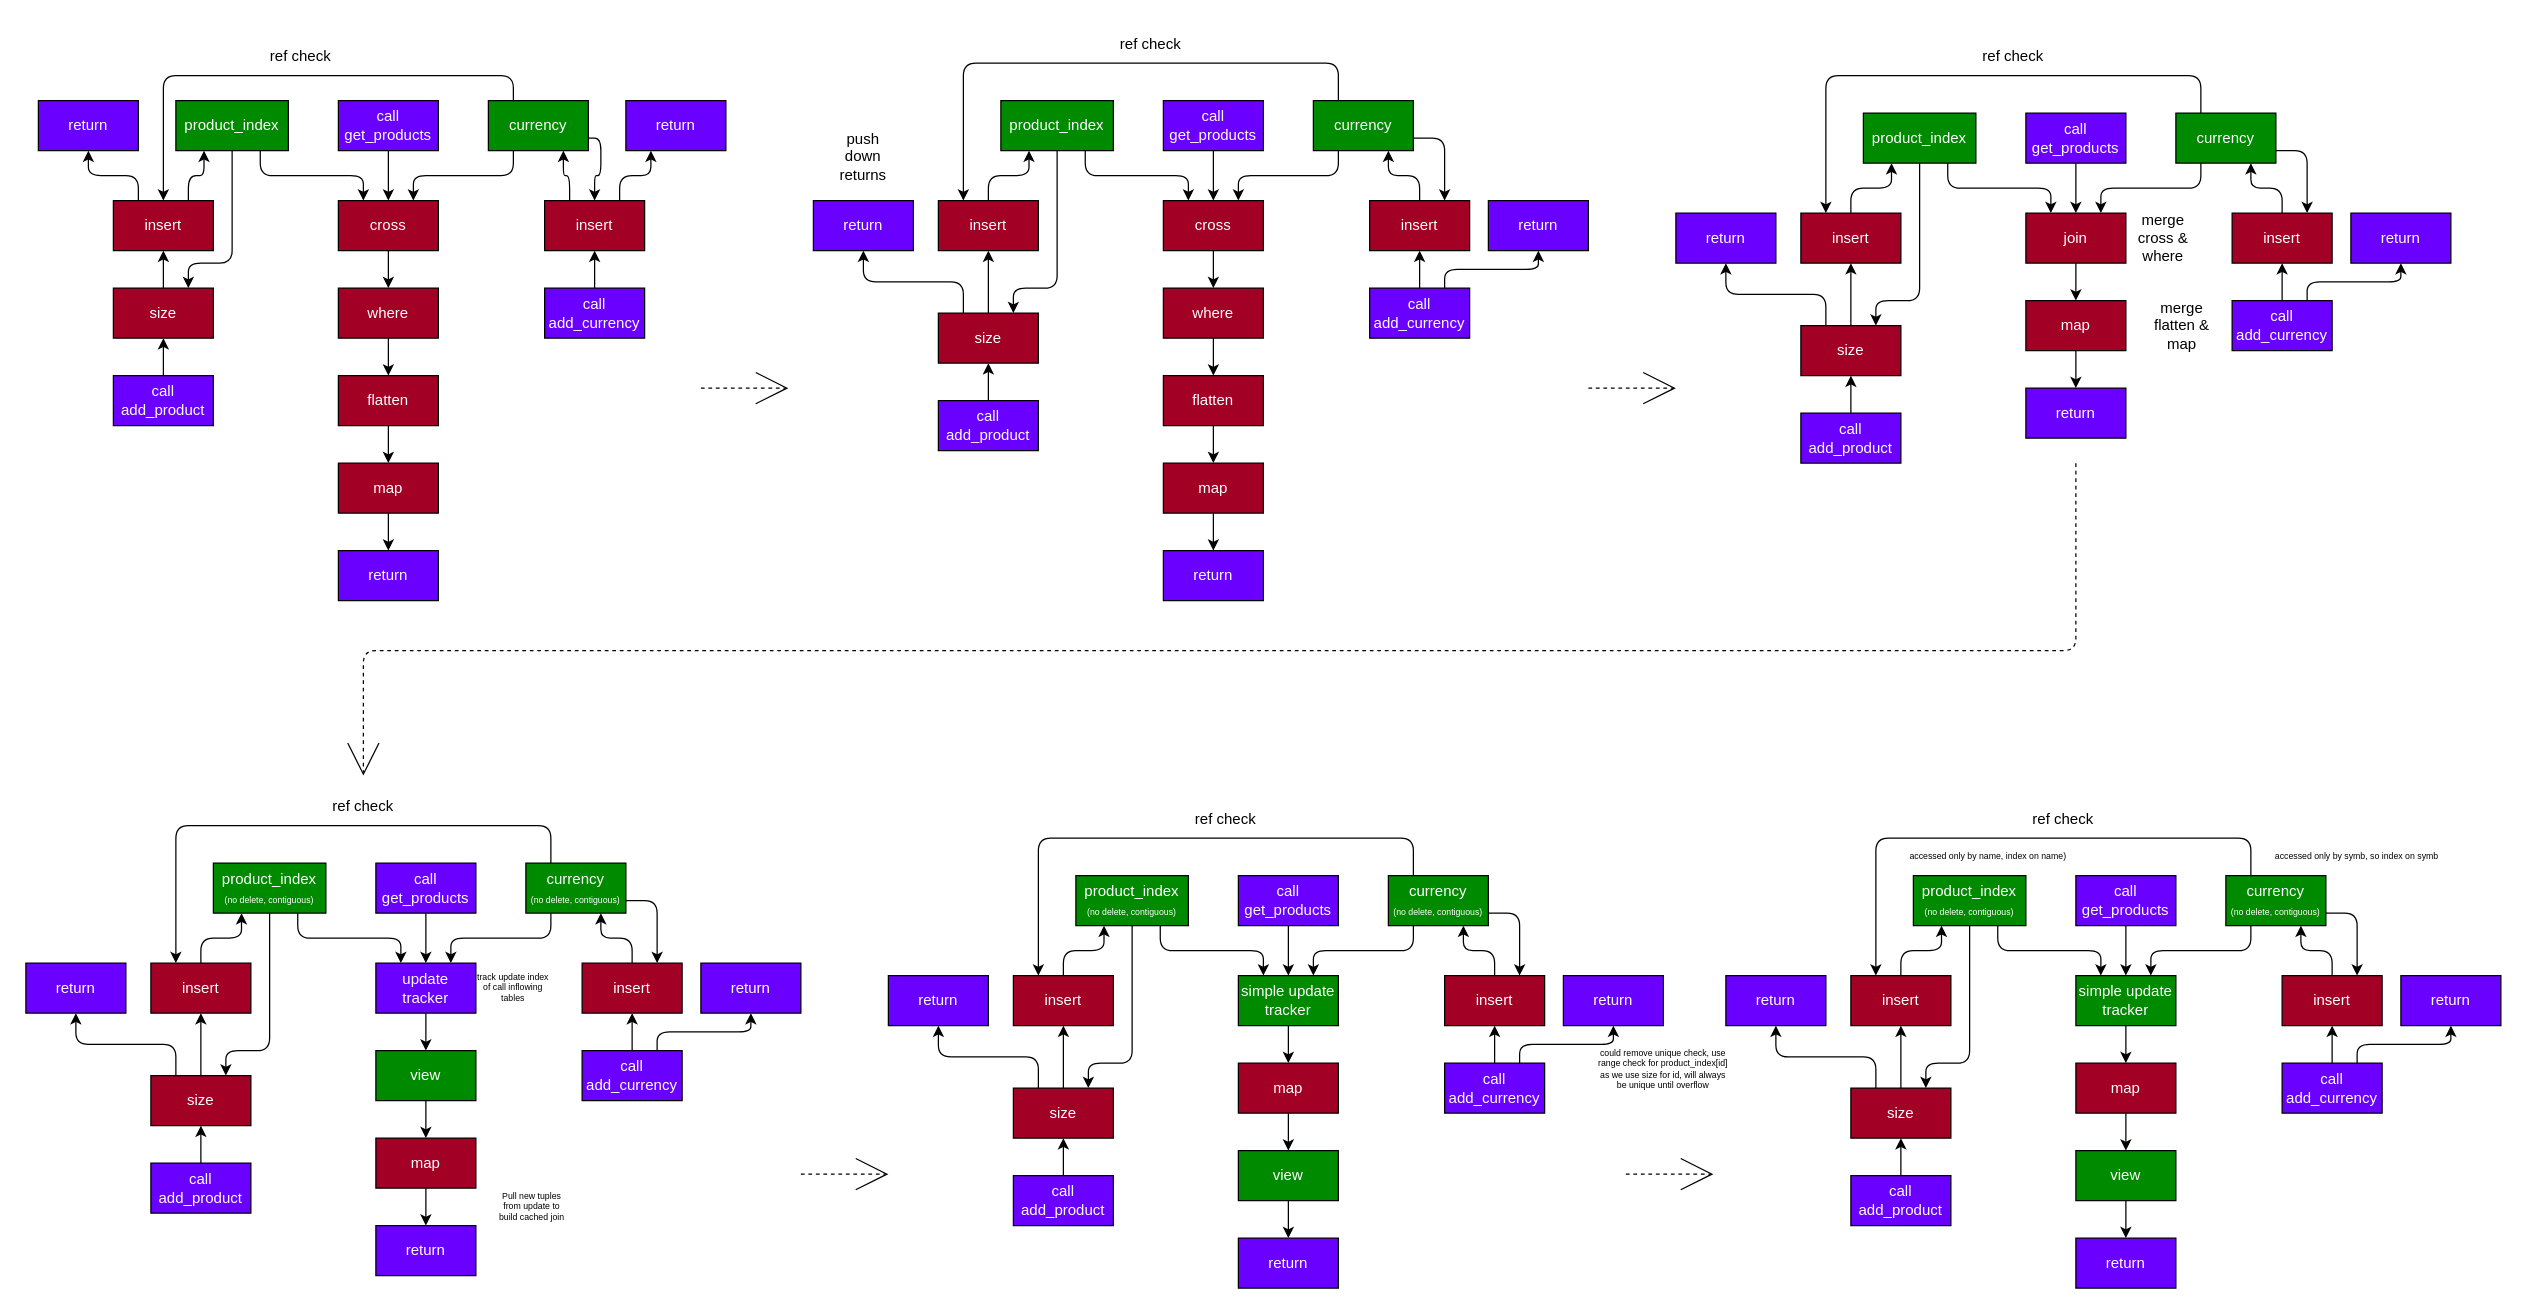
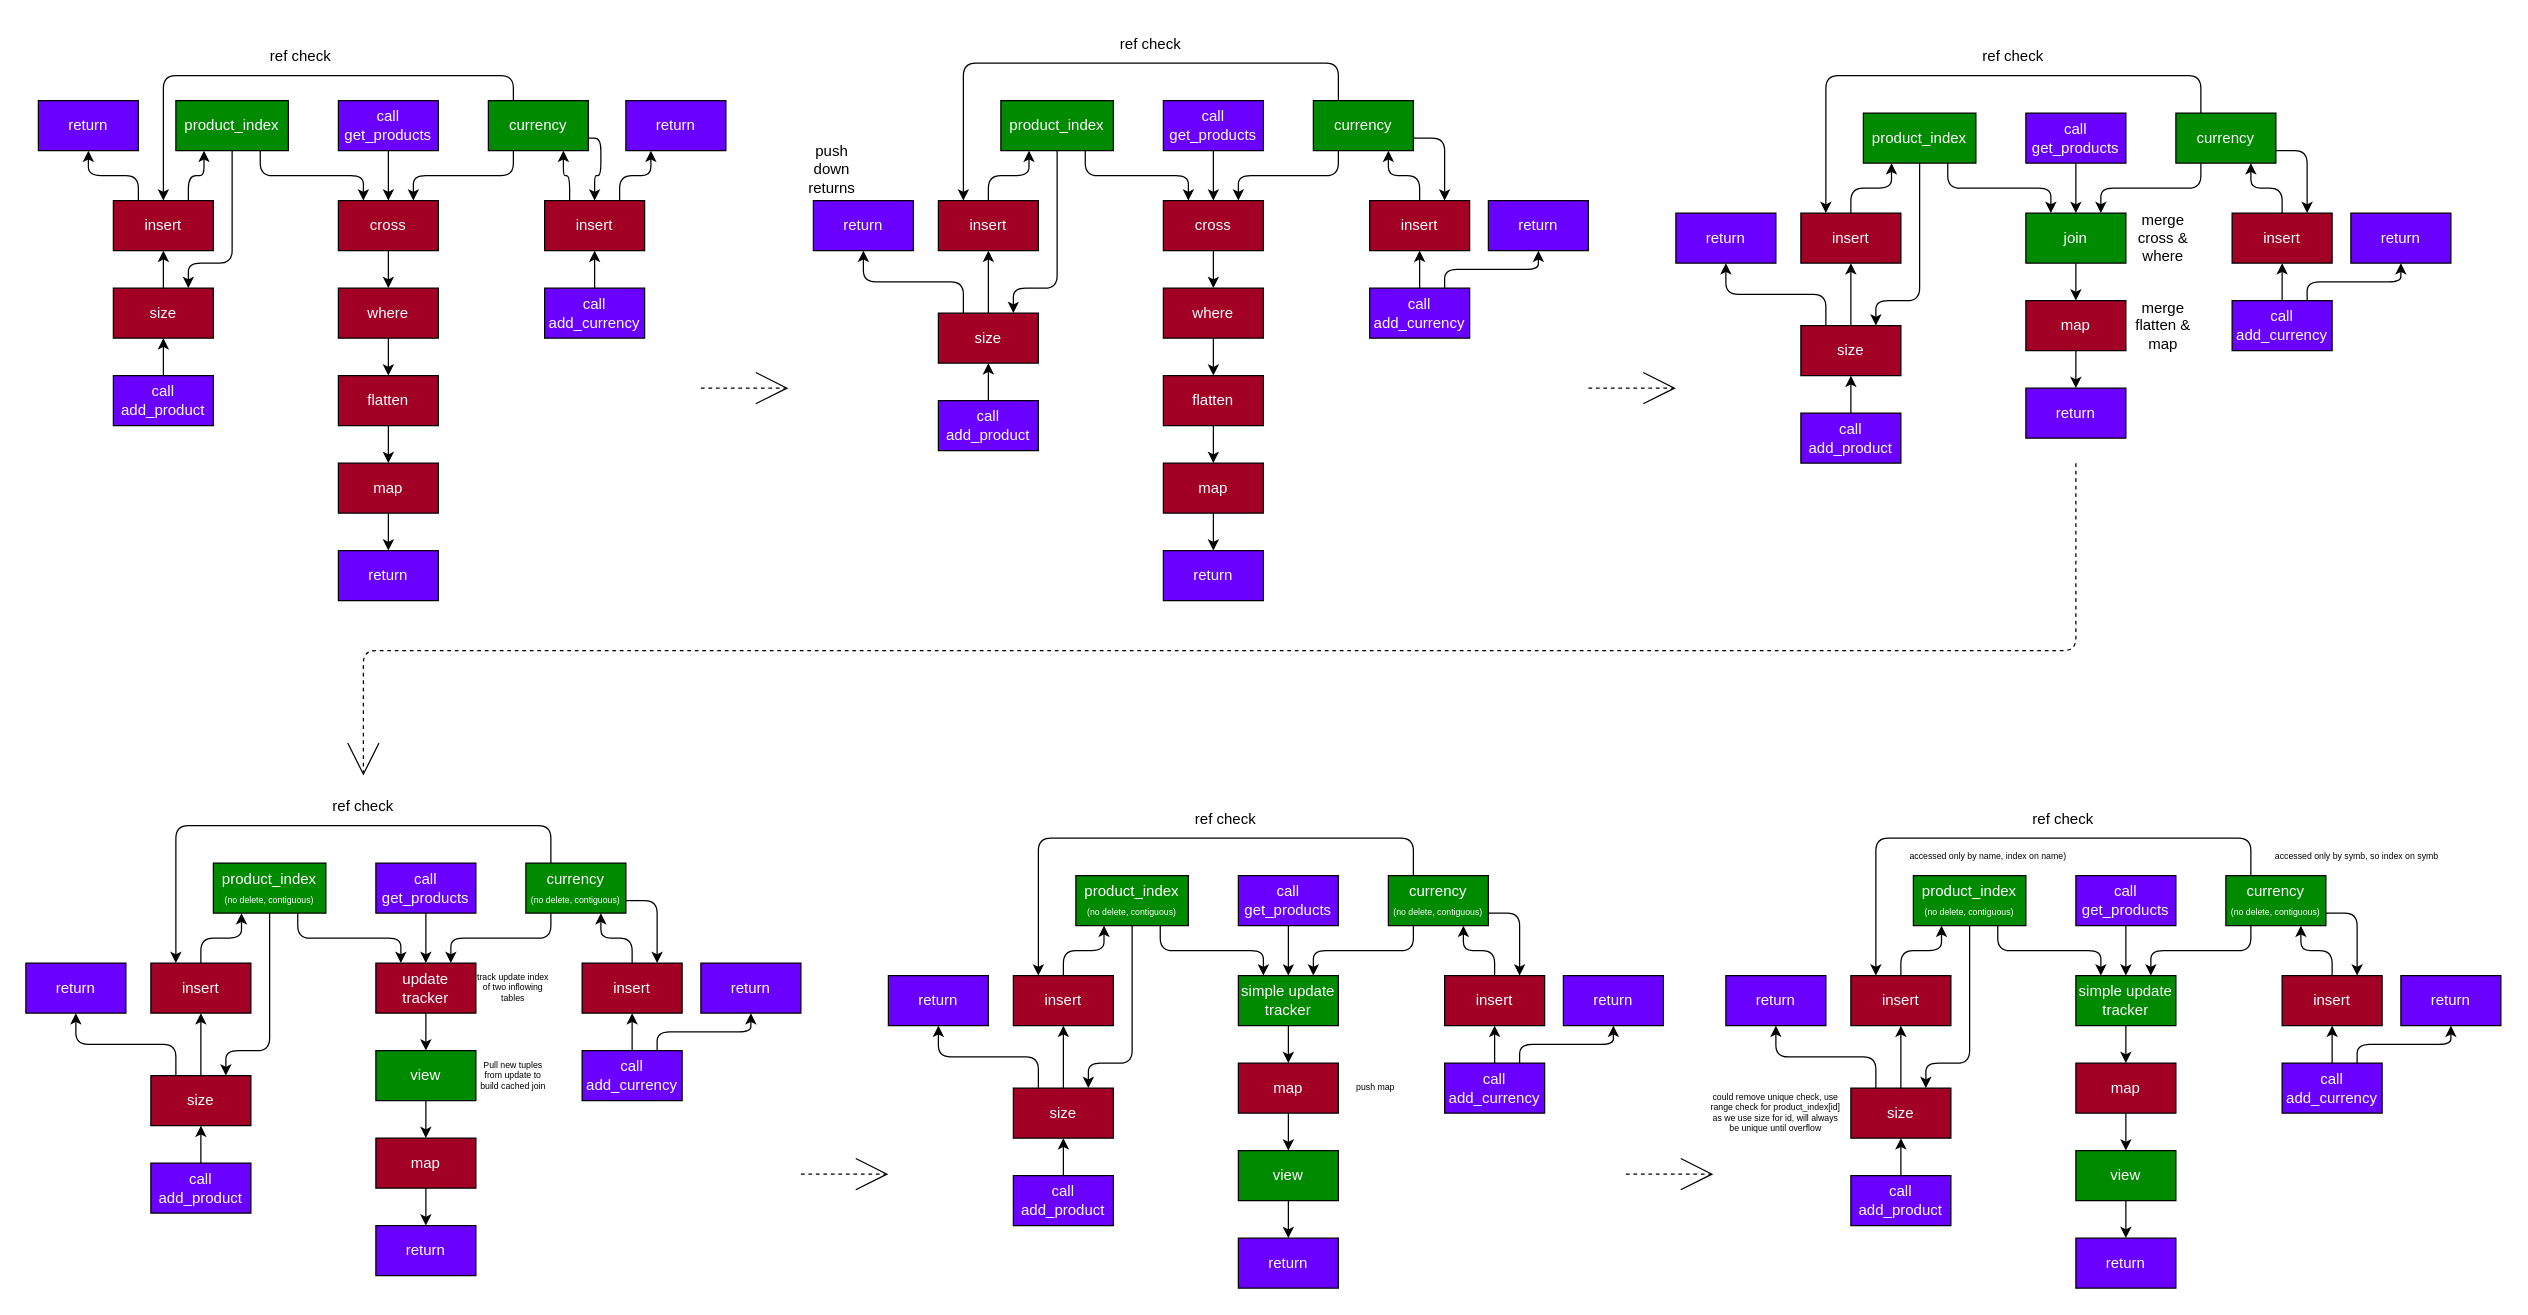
- <mxCell id="68" value="push down returns" style="text;html=1;strokeColor=none;fillColor=none;align=center;verticalAlign=middle;whiteSpace=wrap;rounded=0;" vertex="1" parent="1"><mxGeometry x="660" y="110" width="60" height="30" as="geometry" /></mxCell>
+ <mxCell id="68" value="push down returns" style="text;html=1;strokeColor=none;fillColor=none;align=center;verticalAlign=middle;whiteSpace=wrap;rounded=0;" vertex="1" parent="1"><mxGeometry x="635" y="120" width="60" height="30" as="geometry" /></mxCell>
- <mxCell id="87" value="join" style="rounded=0;whiteSpace=wrap;html=1;fillColor=#a20025;fontColor=#ffffff;strokeColor=#000000;" vertex="1" parent="1"><mxGeometry x="1620" y="170" width="80" height="40" as="geometry" /></mxCell>
+ <mxCell id="87" value="join" style="rounded=0;whiteSpace=wrap;html=1;fillColor=#008a00;fontColor=#ffffff;strokeColor=#000000;" vertex="1" parent="1"><mxGeometry x="1620" y="170" width="80" height="40" as="geometry" /></mxCell>
- <mxCell id="98" value="merge flatten &amp;amp; map" style="text;html=1;strokeColor=none;fillColor=none;align=center;verticalAlign=middle;whiteSpace=wrap;rounded=0;" vertex="1" parent="1"><mxGeometry x="1715" y="245" width="60" height="30" as="geometry" /></mxCell>
+ <mxCell id="98" value="merge flatten &amp;amp; map" style="text;html=1;strokeColor=none;fillColor=none;align=center;verticalAlign=middle;whiteSpace=wrap;rounded=0;" vertex="1" parent="1"><mxGeometry x="1700" y="245" width="60" height="30" as="geometry" /></mxCell>
- <mxCell id="132" value="update&lt;br&gt;tracker" style="rounded=0;whiteSpace=wrap;html=1;fillColor=#6a00ff;fontColor=#ffffff;strokeColor=#000000;" vertex="1" parent="1"><mxGeometry x="300" y="770" width="80" height="40" as="geometry" /></mxCell>
+ <mxCell id="132" value="update&lt;br&gt;tracker" style="rounded=0;whiteSpace=wrap;html=1;fillColor=#a20025;fontColor=#ffffff;strokeColor=#000000;" vertex="1" parent="1"><mxGeometry x="300" y="770" width="80" height="40" as="geometry" /></mxCell>
- <mxCell id="129" value="track update index of call inflowing tables" style="text;html=1;strokeColor=none;fillColor=none;align=center;verticalAlign=middle;whiteSpace=wrap;rounded=0;fontSize=7;" vertex="1" parent="1"><mxGeometry x="380" y="775" width="60" height="30" as="geometry" /></mxCell>
+ <mxCell id="129" value="track update index of two inflowing tables" style="text;html=1;strokeColor=none;fillColor=none;align=center;verticalAlign=middle;whiteSpace=wrap;rounded=0;fontSize=7;" vertex="1" parent="1"><mxGeometry x="380" y="775" width="60" height="30" as="geometry" /></mxCell>
- <mxCell id="197" value="could remove unique check, use range check for product_index[id] as we use size for id, will always be unique until overflow" style="text;html=1;strokeColor=none;fillColor=none;align=center;verticalAlign=middle;whiteSpace=wrap;rounded=0;fontSize=7;" vertex="1" parent="1"><mxGeometry x="1275" y="840" width="110" height="30" as="geometry" /></mxCell>
+ <mxCell id="197" value="could remove unique check, use range check for product_index[id] as we use size for id, will always be unique until overflow" style="text;html=1;strokeColor=none;fillColor=none;align=center;verticalAlign=middle;whiteSpace=wrap;rounded=0;fontSize=7;" vertex="1" parent="1"><mxGeometry x="1365" y="875" width="110" height="30" as="geometry" /></mxCell>
+ <mxCell id="164" value="push map" style="text;html=1;strokeColor=none;fillColor=none;align=center;verticalAlign=middle;whiteSpace=wrap;rounded=0;fontSize=7;" vertex="1" parent="1"><mxGeometry x="1070" y="855" width="60" height="30" as="geometry" /></mxCell>
- <mxCell id="130" value="Pull new tuples from update to build cached join" style="text;html=1;strokeColor=none;fillColor=none;align=center;verticalAlign=middle;whiteSpace=wrap;rounded=0;fontSize=7;" vertex="1" parent="1"><mxGeometry x="395" y="950" width="60" height="30" as="geometry" /></mxCell>
+ <mxCell id="130" value="Pull new tuples from update to build cached join" style="text;html=1;strokeColor=none;fillColor=none;align=center;verticalAlign=middle;whiteSpace=wrap;rounded=0;fontSize=7;" vertex="1" parent="1"><mxGeometry x="380" y="845" width="60" height="30" as="geometry" /></mxCell>
